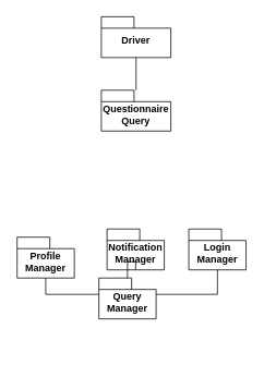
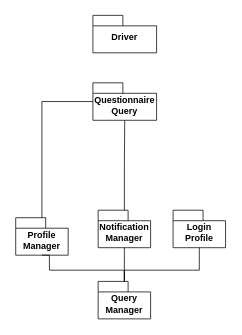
- <mxCell id="12" style="edgeStyle=orthogonalEdgeStyle;rounded=0;orthogonalLoop=1;jettySize=auto;html=1;entryX=0.5;entryY=1;entryDx=0;entryDy=0;entryPerimeter=0;endArrow=none;endFill=0;" parent="1" source="4" target="11" edge="1"><mxGeometry relative="1" as="geometry" /></mxCell>
+ <mxCell id="12" style="edgeStyle=orthogonalEdgeStyle;rounded=0;orthogonalLoop=1;jettySize=auto;html=1;endArrow=none;endFill=0;" parent="1" source="4" target="5" edge="1"><mxGeometry relative="1" as="geometry" /></mxCell>
+ <mxCell id="10" style="edgeStyle=orthogonalEdgeStyle;rounded=0;orthogonalLoop=1;jettySize=auto;html=1;entryX=0.5;entryY=1;entryDx=0;entryDy=0;entryPerimeter=0;endArrow=none;endFill=0;" parent="1" source="6" target="4" edge="1"><mxGeometry relative="1" as="geometry" /></mxCell>
- <mxCell id="2" value="Login Manager" style="shape=folder;fontStyle=1;spacingTop=10;tabWidth=40;tabHeight=14;tabPosition=left;html=1;whiteSpace=wrap;" parent="1" vertex="1"><mxGeometry x="230" y="280" width="70" height="50" as="geometry" /></mxCell>
+ <mxCell id="2" value="Login Profile" style="shape=folder;fontStyle=1;spacingTop=10;tabWidth=40;tabHeight=14;tabPosition=left;html=1;whiteSpace=wrap;" parent="1" vertex="1"><mxGeometry x="230" y="280" width="70" height="50" as="geometry" /></mxCell>
- <mxCell id="3" value="Query Manager" style="shape=folder;fontStyle=1;spacingTop=10;tabWidth=40;tabHeight=14;tabPosition=left;html=1;whiteSpace=wrap;" parent="1" vertex="1"><mxGeometry x="120" y="340" width="70" height="50" as="geometry" /></mxCell>
+ <mxCell id="3" value="Query Manager" style="shape=folder;fontStyle=1;spacingTop=10;tabWidth=40;tabHeight=14;tabPosition=left;html=1;whiteSpace=wrap;" parent="1" vertex="1"><mxGeometry x="130" y="375" width="70" height="50" as="geometry" /></mxCell>
